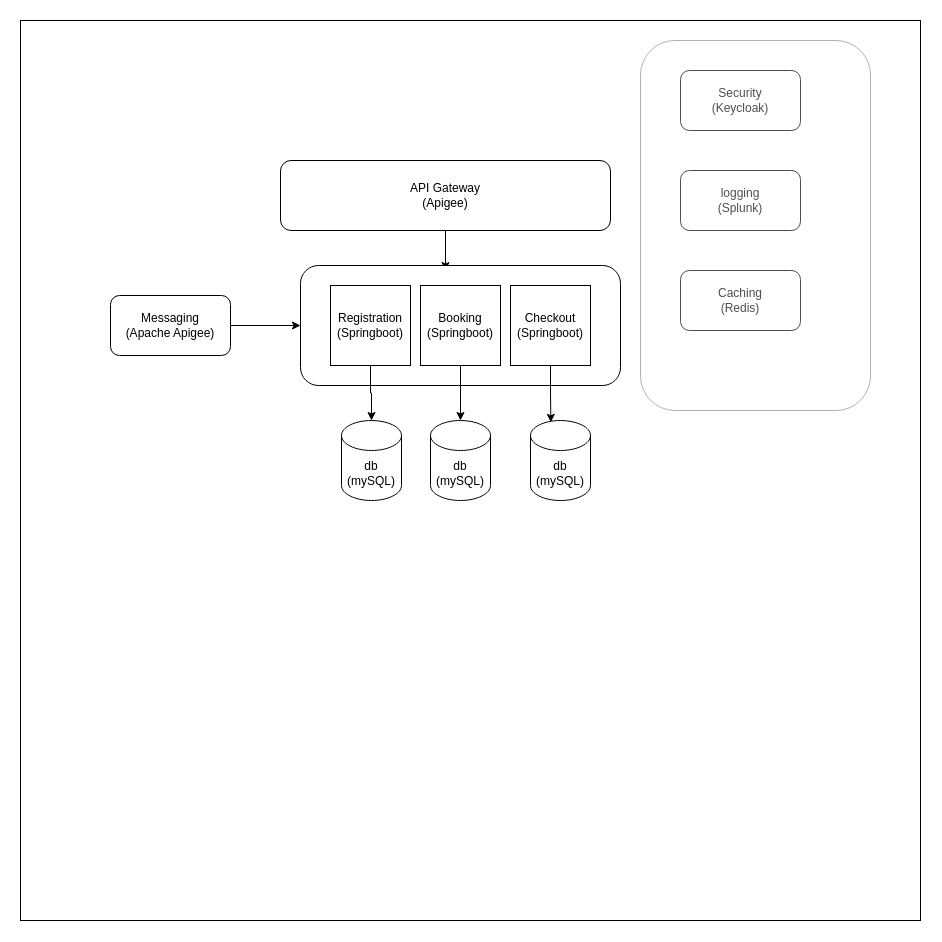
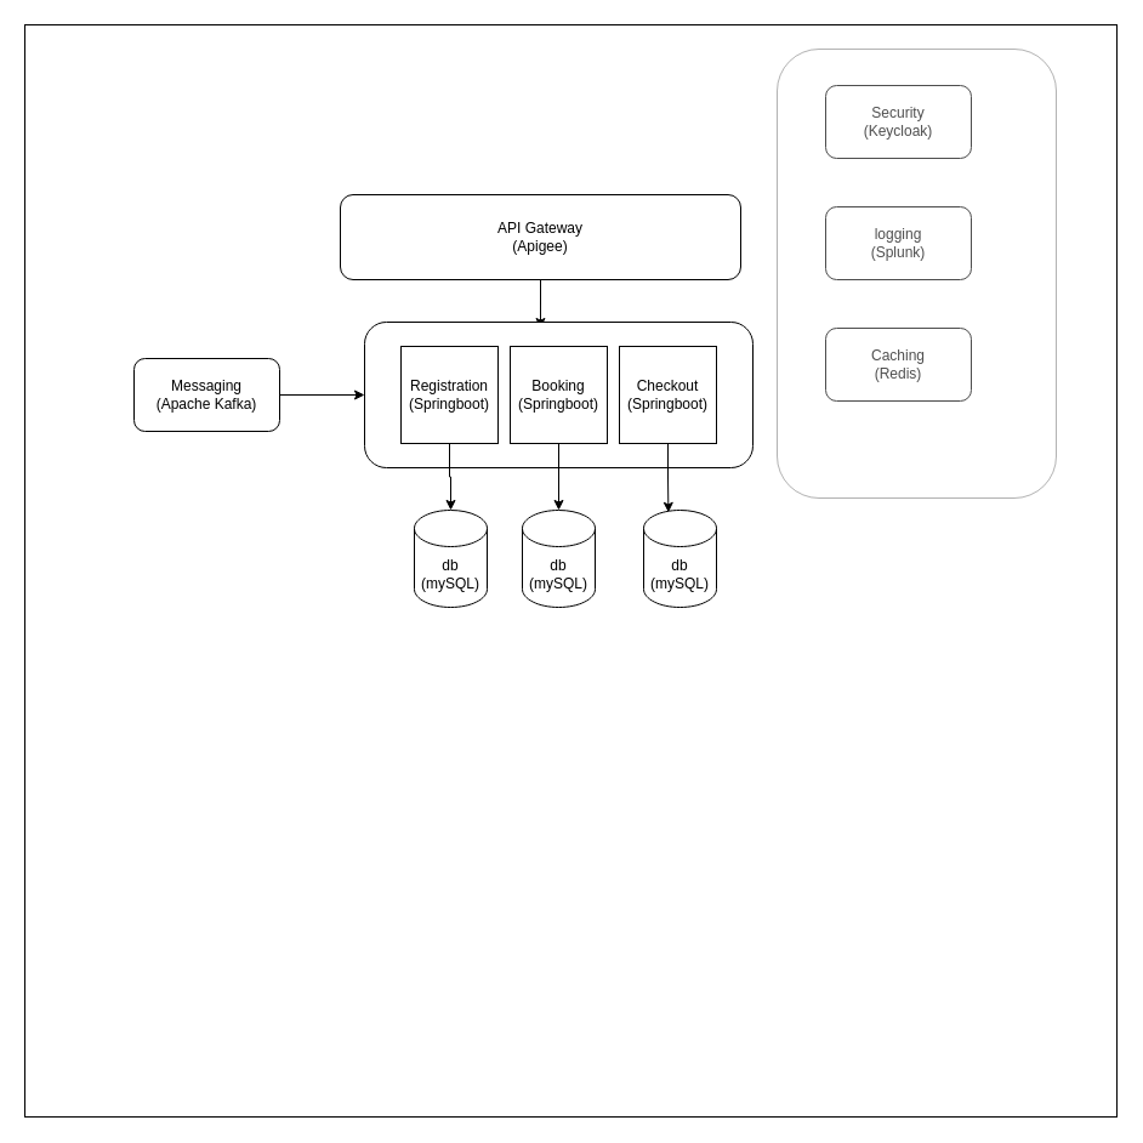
- <mxCell id="7" value="Messaging&lt;br&gt;(Apache Apigee)" style="rounded=1;whiteSpace=wrap;html=1;" parent="1" vertex="1"><mxGeometry x="110" y="295" width="120" height="60" as="geometry" /></mxCell>
+ <mxCell id="7" value="Messaging&lt;br&gt;(Apache Kafka)" style="rounded=1;whiteSpace=wrap;html=1;" parent="1" vertex="1"><mxGeometry x="110" y="295" width="120" height="60" as="geometry" /></mxCell>
